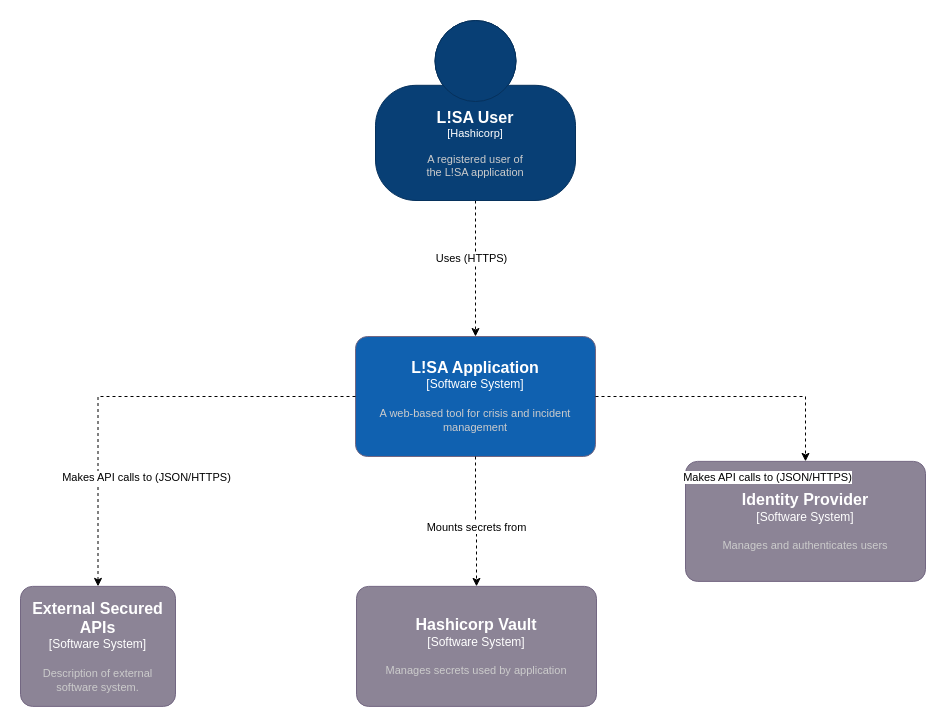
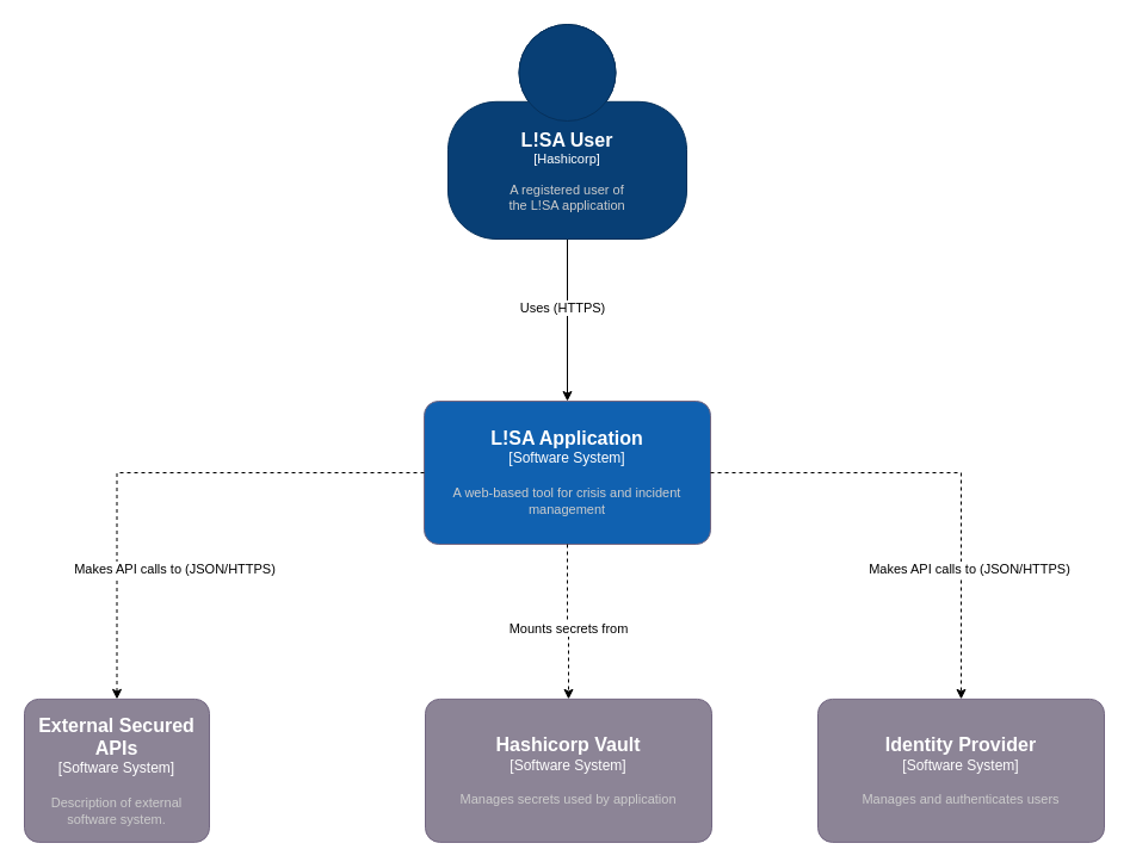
- <mxCell id="2" style="edgeStyle=orthogonalEdgeStyle;rounded=0;orthogonalLoop=1;jettySize=auto;html=1;dashed=1;entryX=0.5;entryY=0;entryDx=0;entryDy=0;entryPerimeter=0;" parent="1" source="4" target="7" edge="1"><mxGeometry relative="1" as="geometry" /></mxCell>
+ <mxCell id="2" style="edgeStyle=orthogonalEdgeStyle;rounded=0;orthogonalLoop=1;jettySize=auto;html=1;dashed=0;entryX=0.5;entryY=0;entryDx=0;entryDy=0;entryPerimeter=0;" parent="1" source="4" target="7" edge="1"><mxGeometry relative="1" as="geometry" /></mxCell>
- <mxCell id="8" value="&lt;font style=&quot;font-size: 16px&quot;&gt;&lt;b&gt;Identity Provider&lt;/b&gt;&lt;/font&gt;&lt;div&gt;[Software System]&lt;/div&gt;&lt;br&gt;&lt;div&gt;&lt;font style=&quot;font-size: 11px&quot;&gt;&lt;font color=&quot;#cccccc&quot;&gt;Manages and authenticates users&lt;/font&gt;&lt;/div&gt;" style="rounded=1;whiteSpace=wrap;html=1;labelBackgroundColor=none;fillColor=#8C8496;fontColor=#ffffff;align=center;arcSize=10;strokeColor=#736782;metaEdit=1;resizable=0;points=[[0.25,0,0],[0.5,0,0],[0.75,0,0],[1,0.25,0],[1,0.5,0],[1,0.75,0],[0.75,1,0],[0.5,1,0],[0.25,1,0],[0,0.75,0],[0,0.5,0],[0,0.25,0]];" parent="1" vertex="1"><mxGeometry x="685" y="460.89" width="240" height="120" as="geometry" /></mxCell>
+ <mxCell id="8" value="&lt;font style=&quot;font-size: 16px&quot;&gt;&lt;b&gt;Identity Provider&lt;/b&gt;&lt;/font&gt;&lt;div&gt;[Software System]&lt;/div&gt;&lt;br&gt;&lt;div&gt;&lt;font style=&quot;font-size: 11px&quot;&gt;&lt;font color=&quot;#cccccc&quot;&gt;Manages and authenticates users&lt;/font&gt;&lt;/div&gt;" style="rounded=1;whiteSpace=wrap;html=1;labelBackgroundColor=none;fillColor=#8C8496;fontColor=#ffffff;align=center;arcSize=10;strokeColor=#736782;metaEdit=1;resizable=0;points=[[0.25,0,0],[0.5,0,0],[0.75,0,0],[1,0.25,0],[1,0.5,0],[1,0.75,0],[0.75,1,0],[0.5,1,0],[0.25,1,0],[0,0.75,0],[0,0.5,0],[0,0.25,0]];" parent="1" vertex="1"><mxGeometry x="685" y="585.89" width="240" height="120" as="geometry" /></mxCell>
